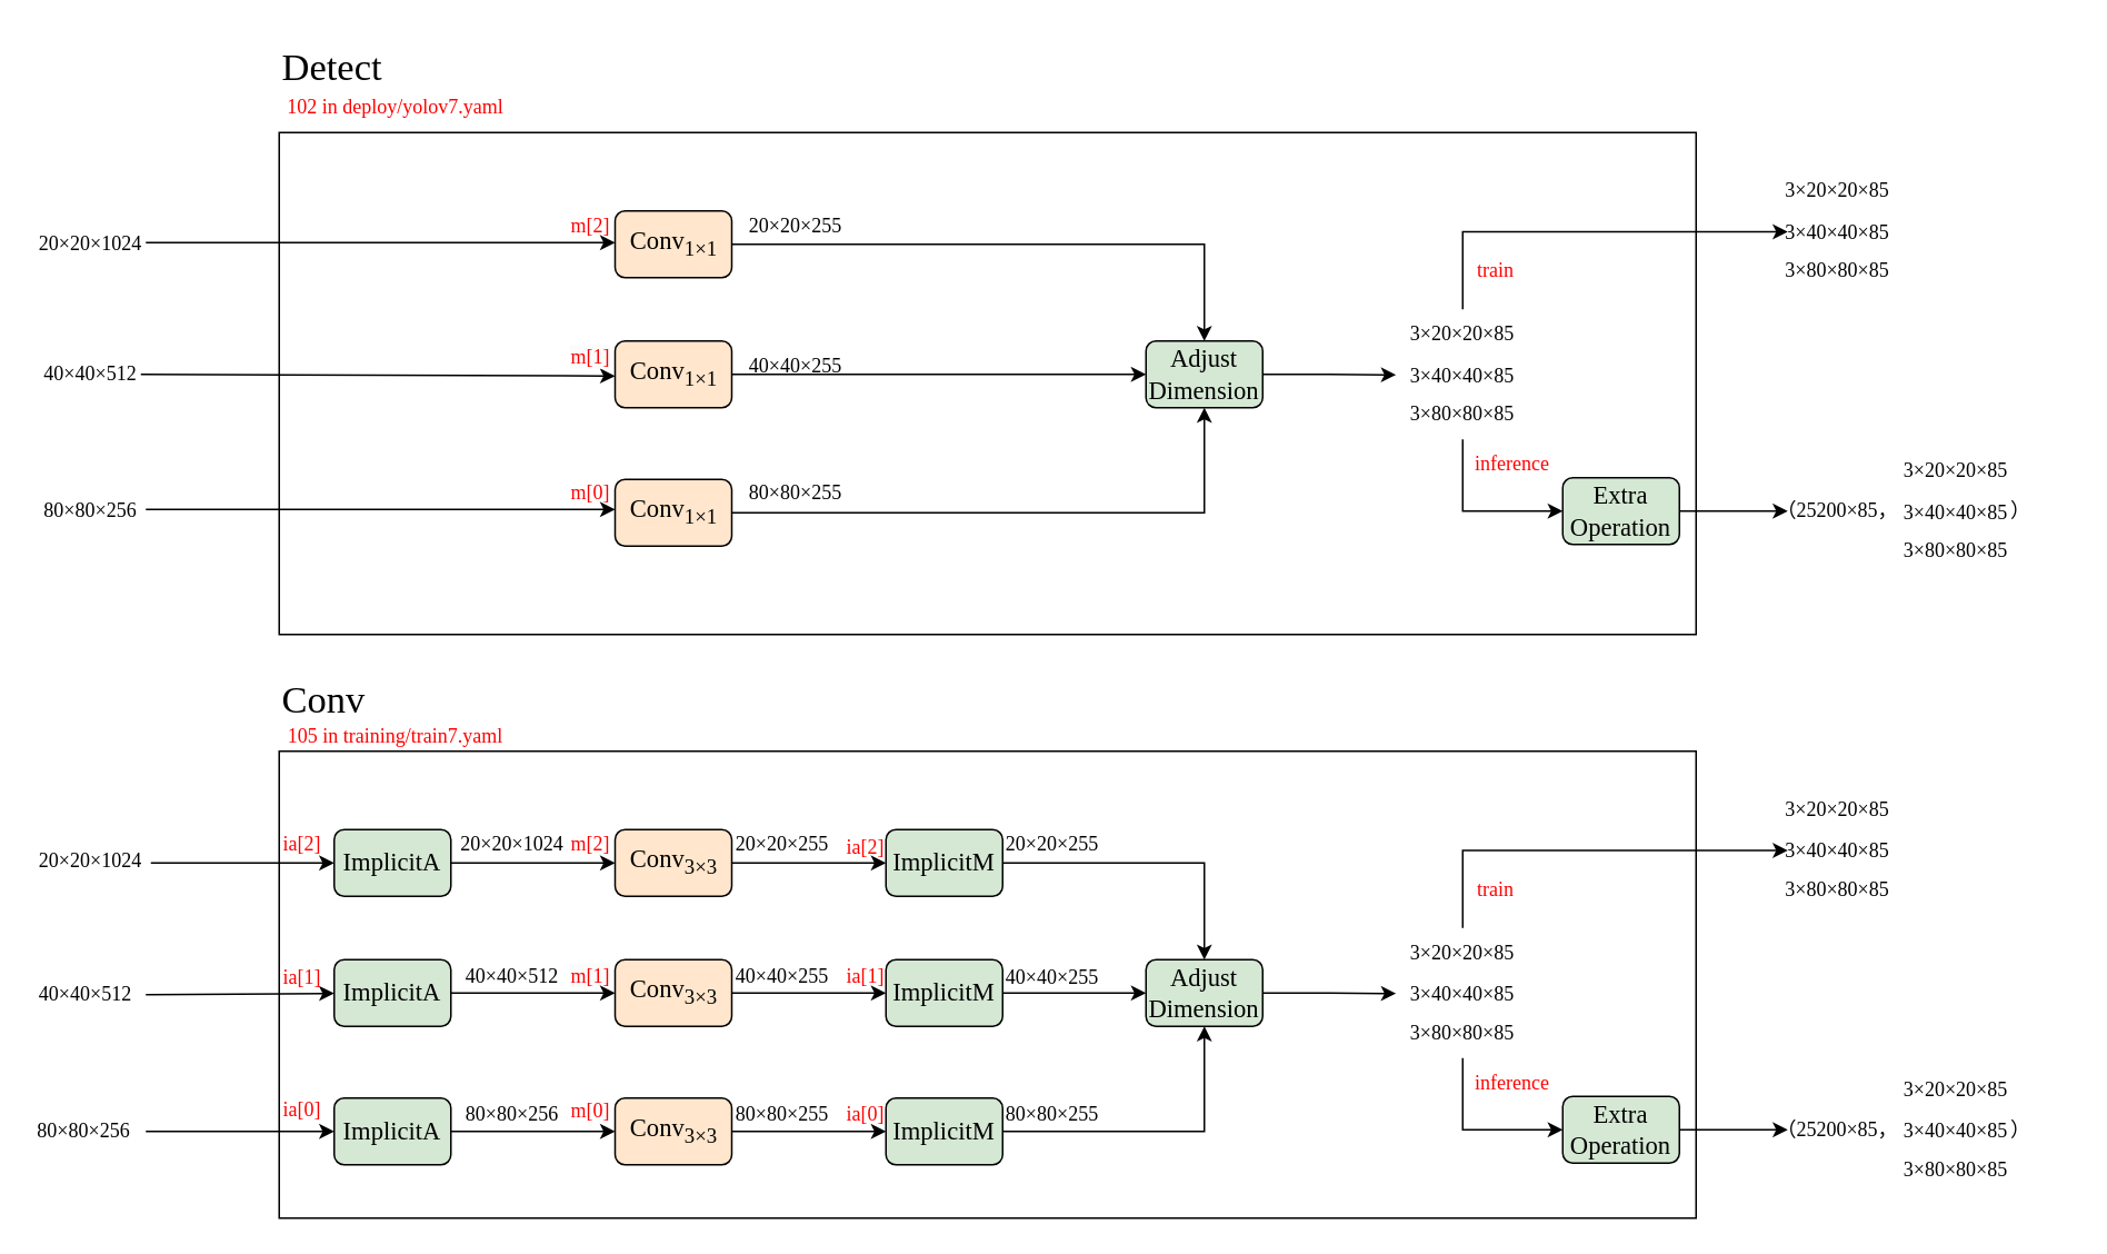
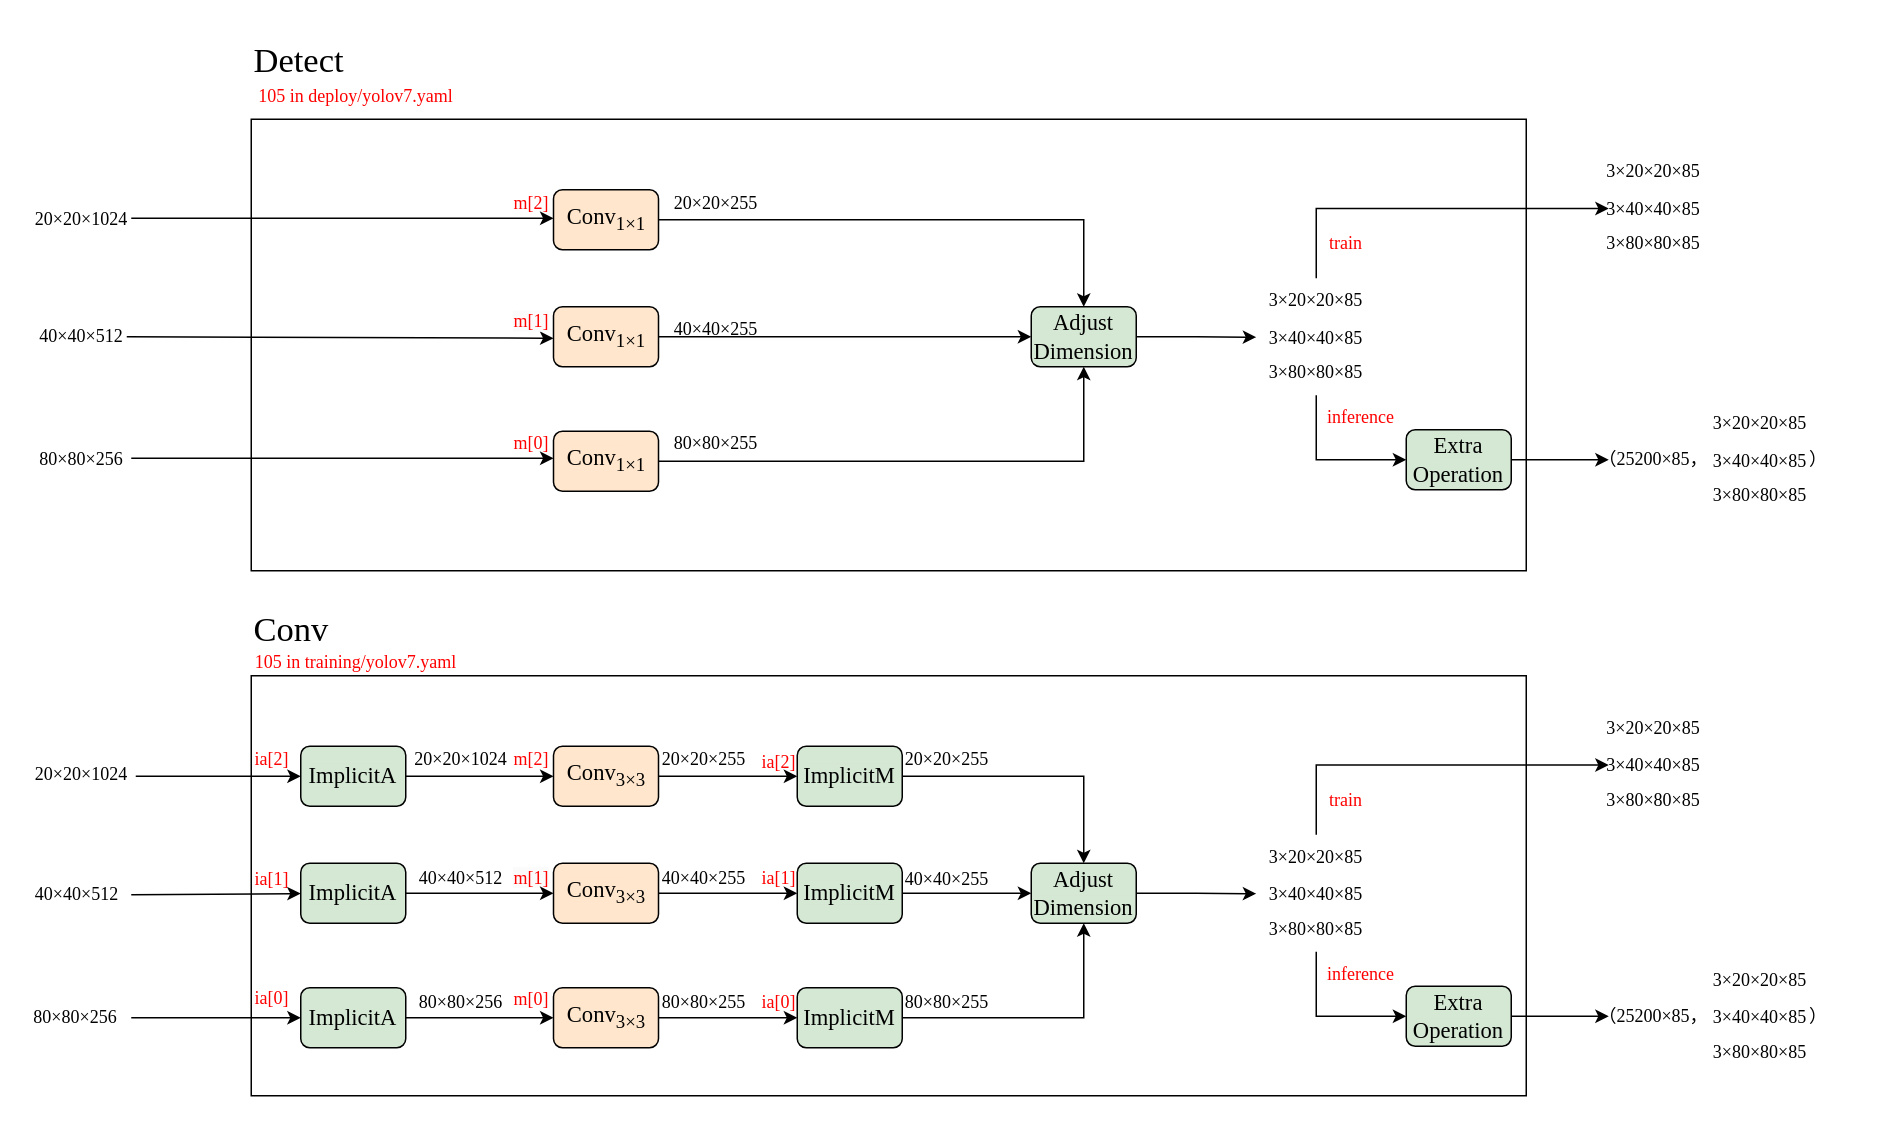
- <mxCell id="71" value="&lt;font color=&quot;#ff0000&quot;&gt;102&amp;nbsp;in deploy/yolov7.yaml&lt;/font&gt;" style="text;html=1;strokeColor=none;fillColor=none;align=center;verticalAlign=middle;whiteSpace=wrap;rounded=0;fontFamily=Times New Roman;" parent="1" vertex="1"><mxGeometry x="167" y="49" width="140" height="30" as="geometry" /></mxCell>
+ <mxCell id="71" value="&lt;font color=&quot;#ff0000&quot;&gt;105&amp;nbsp;in deploy/yolov7.yaml&lt;/font&gt;" style="text;html=1;strokeColor=none;fillColor=none;align=center;verticalAlign=middle;whiteSpace=wrap;rounded=0;fontFamily=Times New Roman;" parent="1" vertex="1"><mxGeometry x="167" y="49" width="140" height="30" as="geometry" /></mxCell>
- <mxCell id="4" value="&lt;font color=&quot;#ff0000&quot;&gt;105&amp;nbsp;in training/train7.yaml&lt;/font&gt;" style="text;html=1;strokeColor=none;fillColor=none;align=center;verticalAlign=middle;whiteSpace=wrap;rounded=0;fontFamily=Times New Roman;" parent="1" vertex="1"><mxGeometry x="167" y="426" width="140" height="30" as="geometry" /></mxCell>
+ <mxCell id="4" value="&lt;font color=&quot;#ff0000&quot;&gt;105&amp;nbsp;in training/yolov7.yaml&lt;/font&gt;" style="text;html=1;strokeColor=none;fillColor=none;align=center;verticalAlign=middle;whiteSpace=wrap;rounded=0;fontFamily=Times New Roman;" parent="1" vertex="1"><mxGeometry x="167" y="426" width="140" height="30" as="geometry" /></mxCell>
